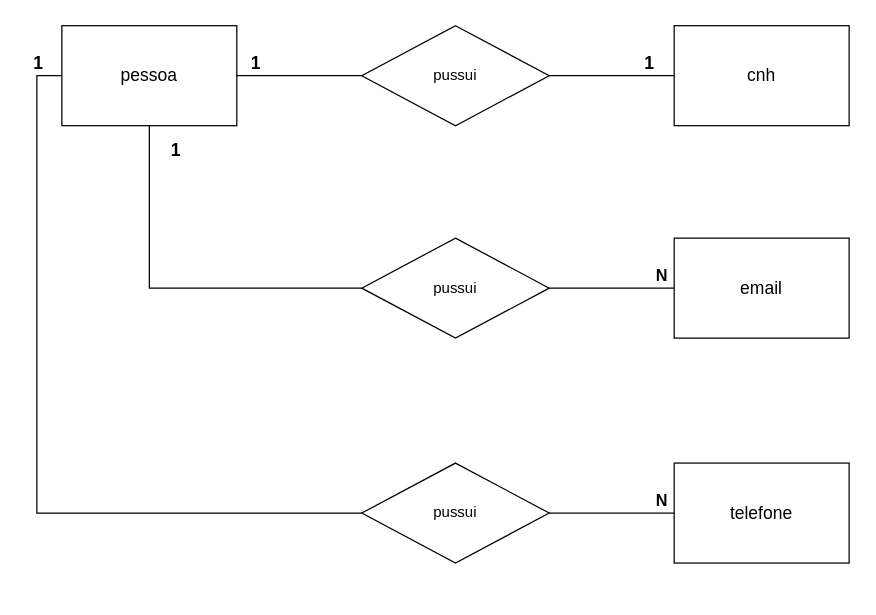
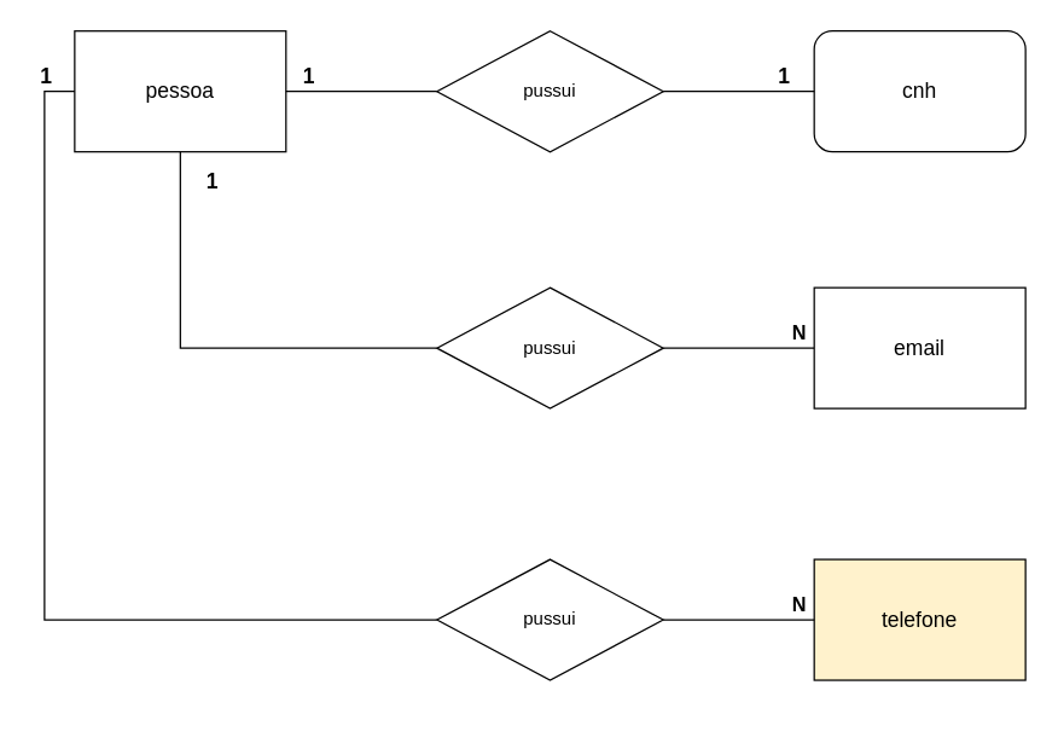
- <mxCell id="6" value="&lt;span style=&quot;font-size: 14px&quot;&gt;cnh&lt;/span&gt;" style="rounded=0;whiteSpace=wrap;html=1;" vertex="1" parent="2"><mxGeometry x="490" width="140" height="80" as="geometry" /></mxCell>
+ <mxCell id="6" value="&lt;span style=&quot;font-size: 14px&quot;&gt;cnh&lt;/span&gt;" style="whiteSpace=wrap;html=1;rounded=1;" vertex="1" parent="2"><mxGeometry x="490" width="140" height="80" as="geometry" /></mxCell>
- <mxCell id="14" value="&lt;span style=&quot;font-size: 14px&quot;&gt;telefone&lt;/span&gt;" style="rounded=0;whiteSpace=wrap;html=1;" vertex="1" parent="2"><mxGeometry x="490" y="350" width="140" height="80" as="geometry" /></mxCell>
+ <mxCell id="14" value="&lt;span style=&quot;font-size: 14px&quot;&gt;telefone&lt;/span&gt;" style="rounded=0;whiteSpace=wrap;html=1;fillColor=#fff2cc;" vertex="1" parent="2"><mxGeometry x="490" y="350" width="140" height="80" as="geometry" /></mxCell>
